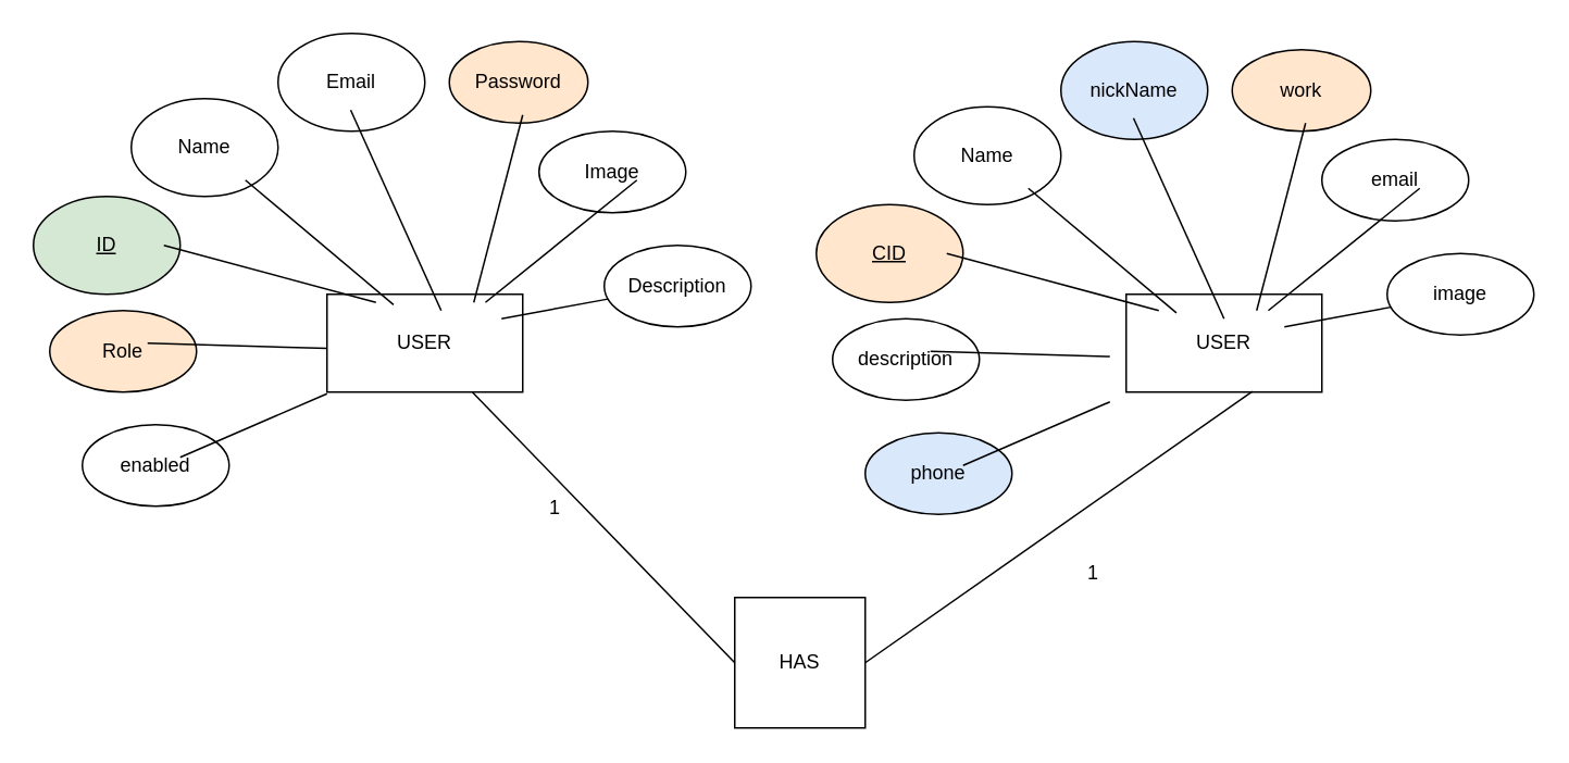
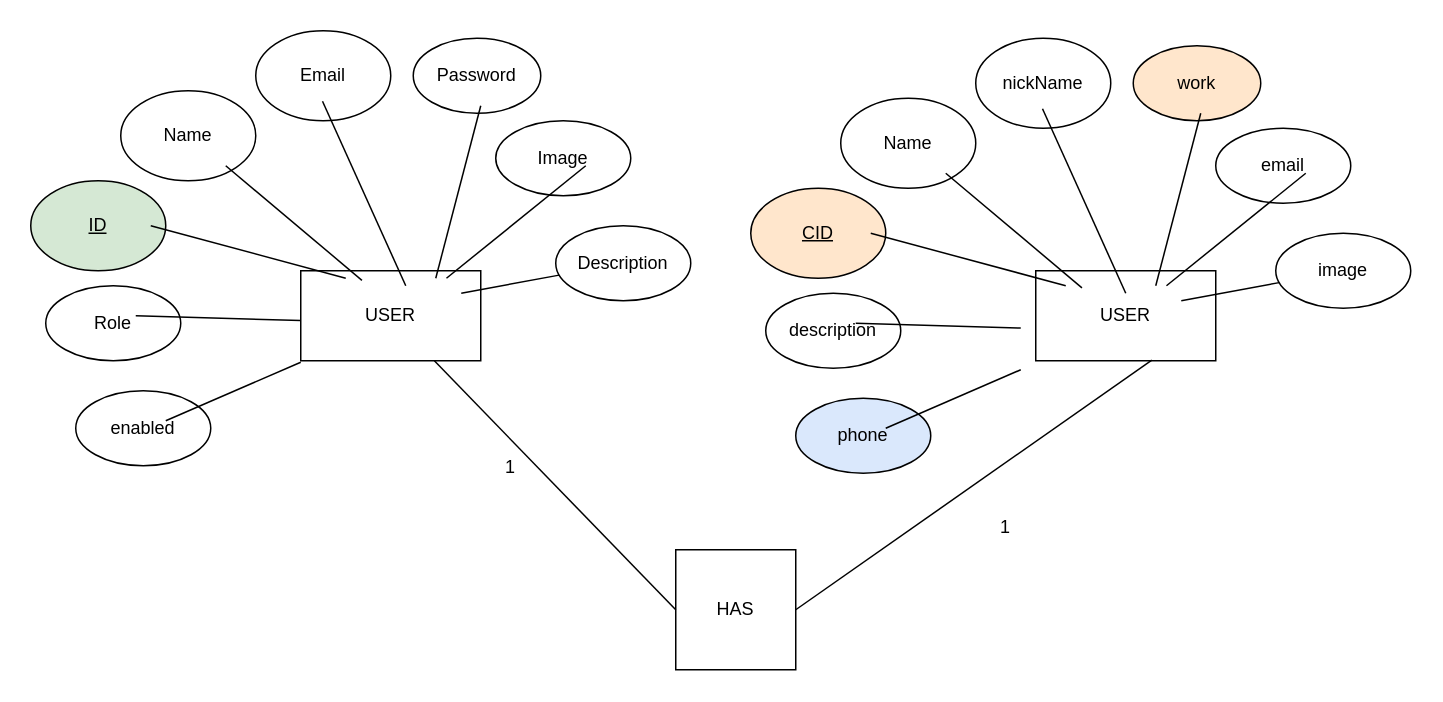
- <mxCell id="7" value="Password" style="ellipse;whiteSpace=wrap;html=1;fillColor=#ffe6cc;" vertex="1" parent="1"><mxGeometry x="275" y="25" width="85" height="50" as="geometry" /></mxCell>
+ <mxCell id="7" value="Password" style="ellipse;whiteSpace=wrap;html=1;" vertex="1" parent="1"><mxGeometry x="275" y="25" width="85" height="50" as="geometry" /></mxCell>
- <mxCell id="22" value="nickName" style="ellipse;whiteSpace=wrap;html=1;fillColor=#dae8fc;" vertex="1" parent="1"><mxGeometry x="650" y="25" width="90" height="60" as="geometry" /></mxCell>
+ <mxCell id="22" value="nickName" style="ellipse;whiteSpace=wrap;html=1;" vertex="1" parent="1"><mxGeometry x="650" y="25" width="90" height="60" as="geometry" /></mxCell>
- <mxCell id="6" value="Role" style="ellipse;whiteSpace=wrap;html=1;fillColor=#ffe6cc;" vertex="1" parent="1"><mxGeometry x="30" y="190" width="90" height="50" as="geometry" /></mxCell>
+ <mxCell id="6" value="Role" style="ellipse;whiteSpace=wrap;html=1;" vertex="1" parent="1"><mxGeometry x="30" y="190" width="90" height="50" as="geometry" /></mxCell>
